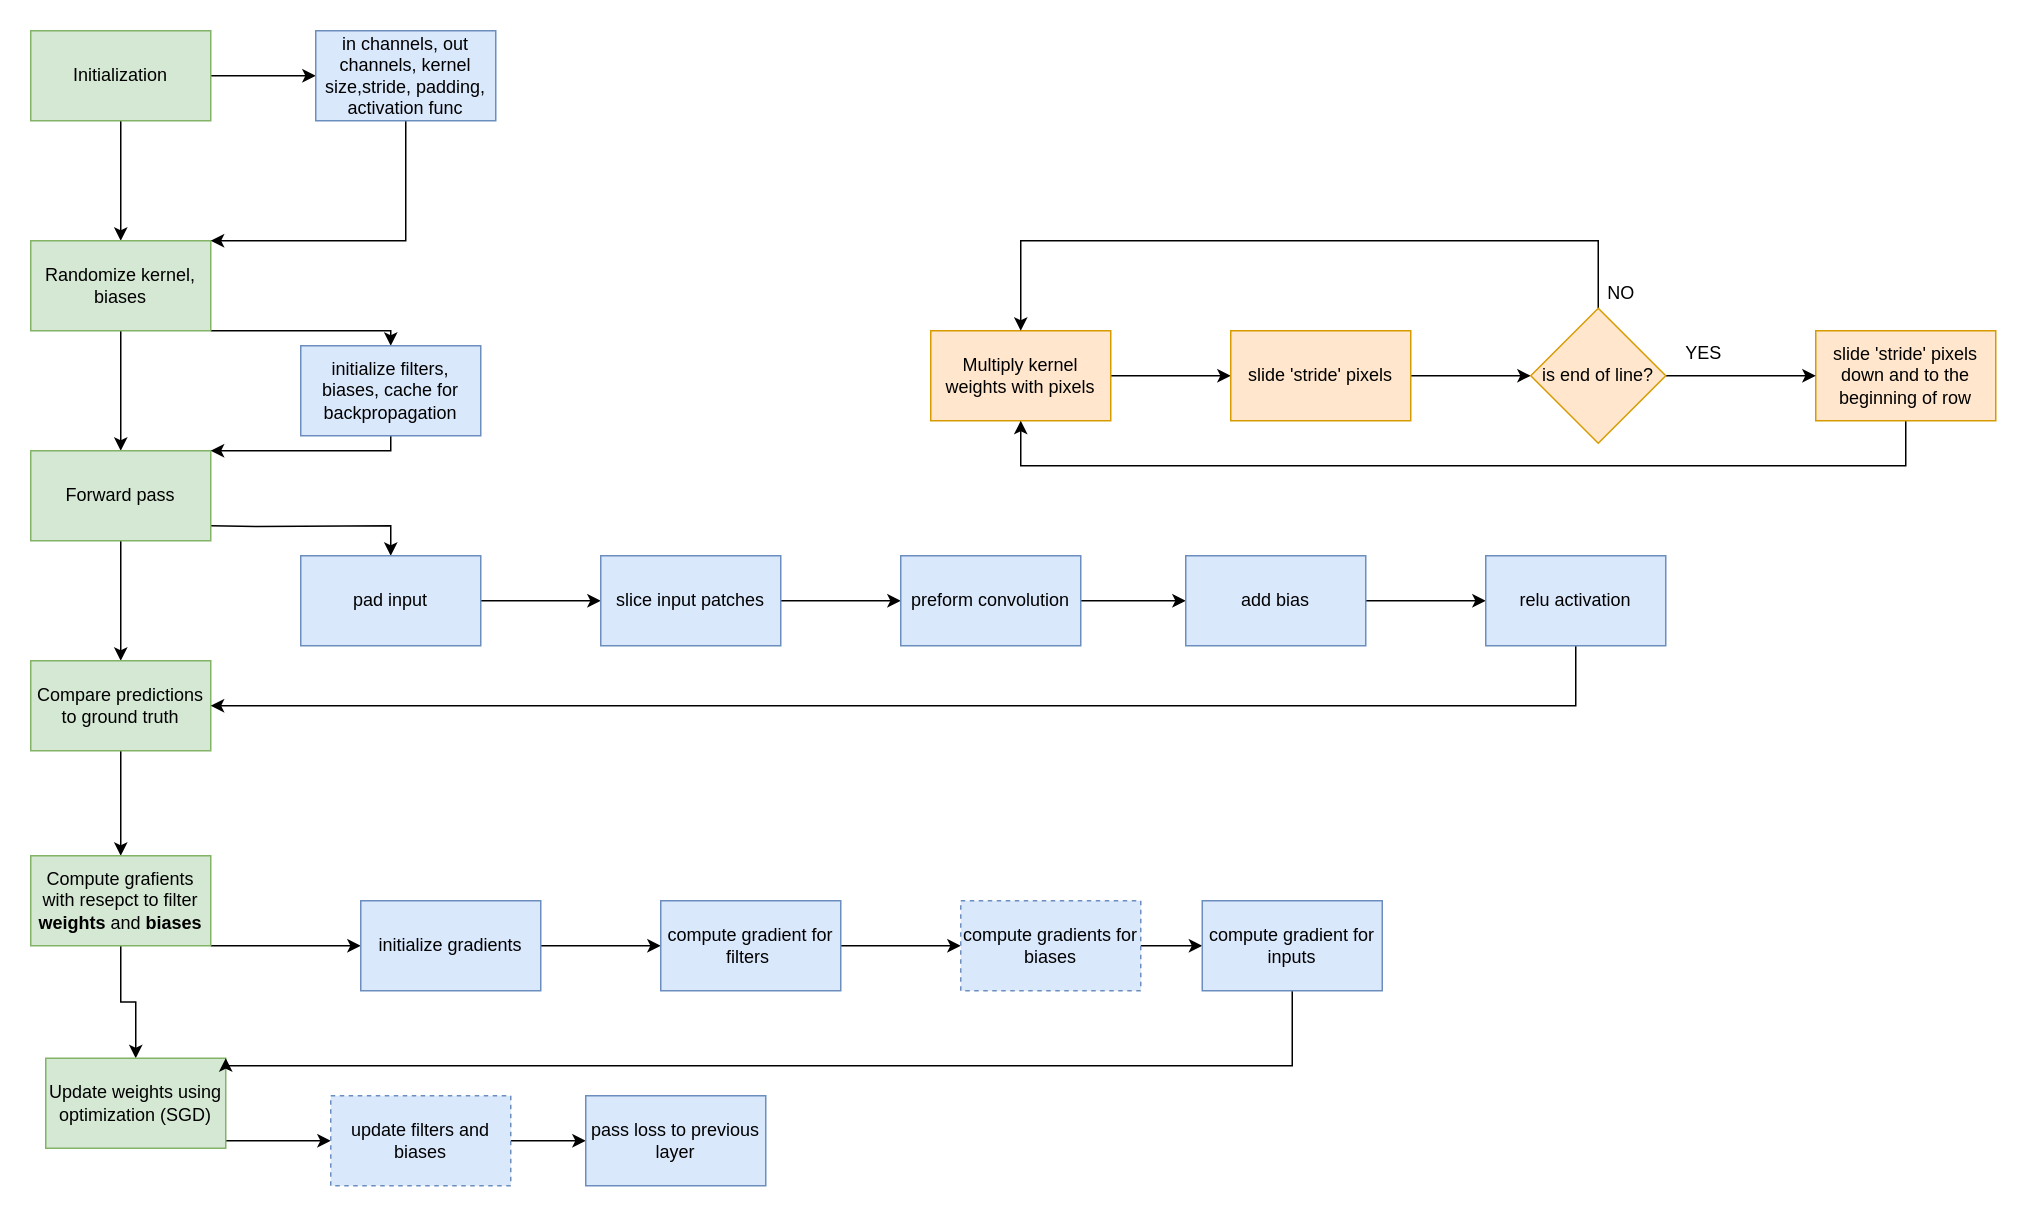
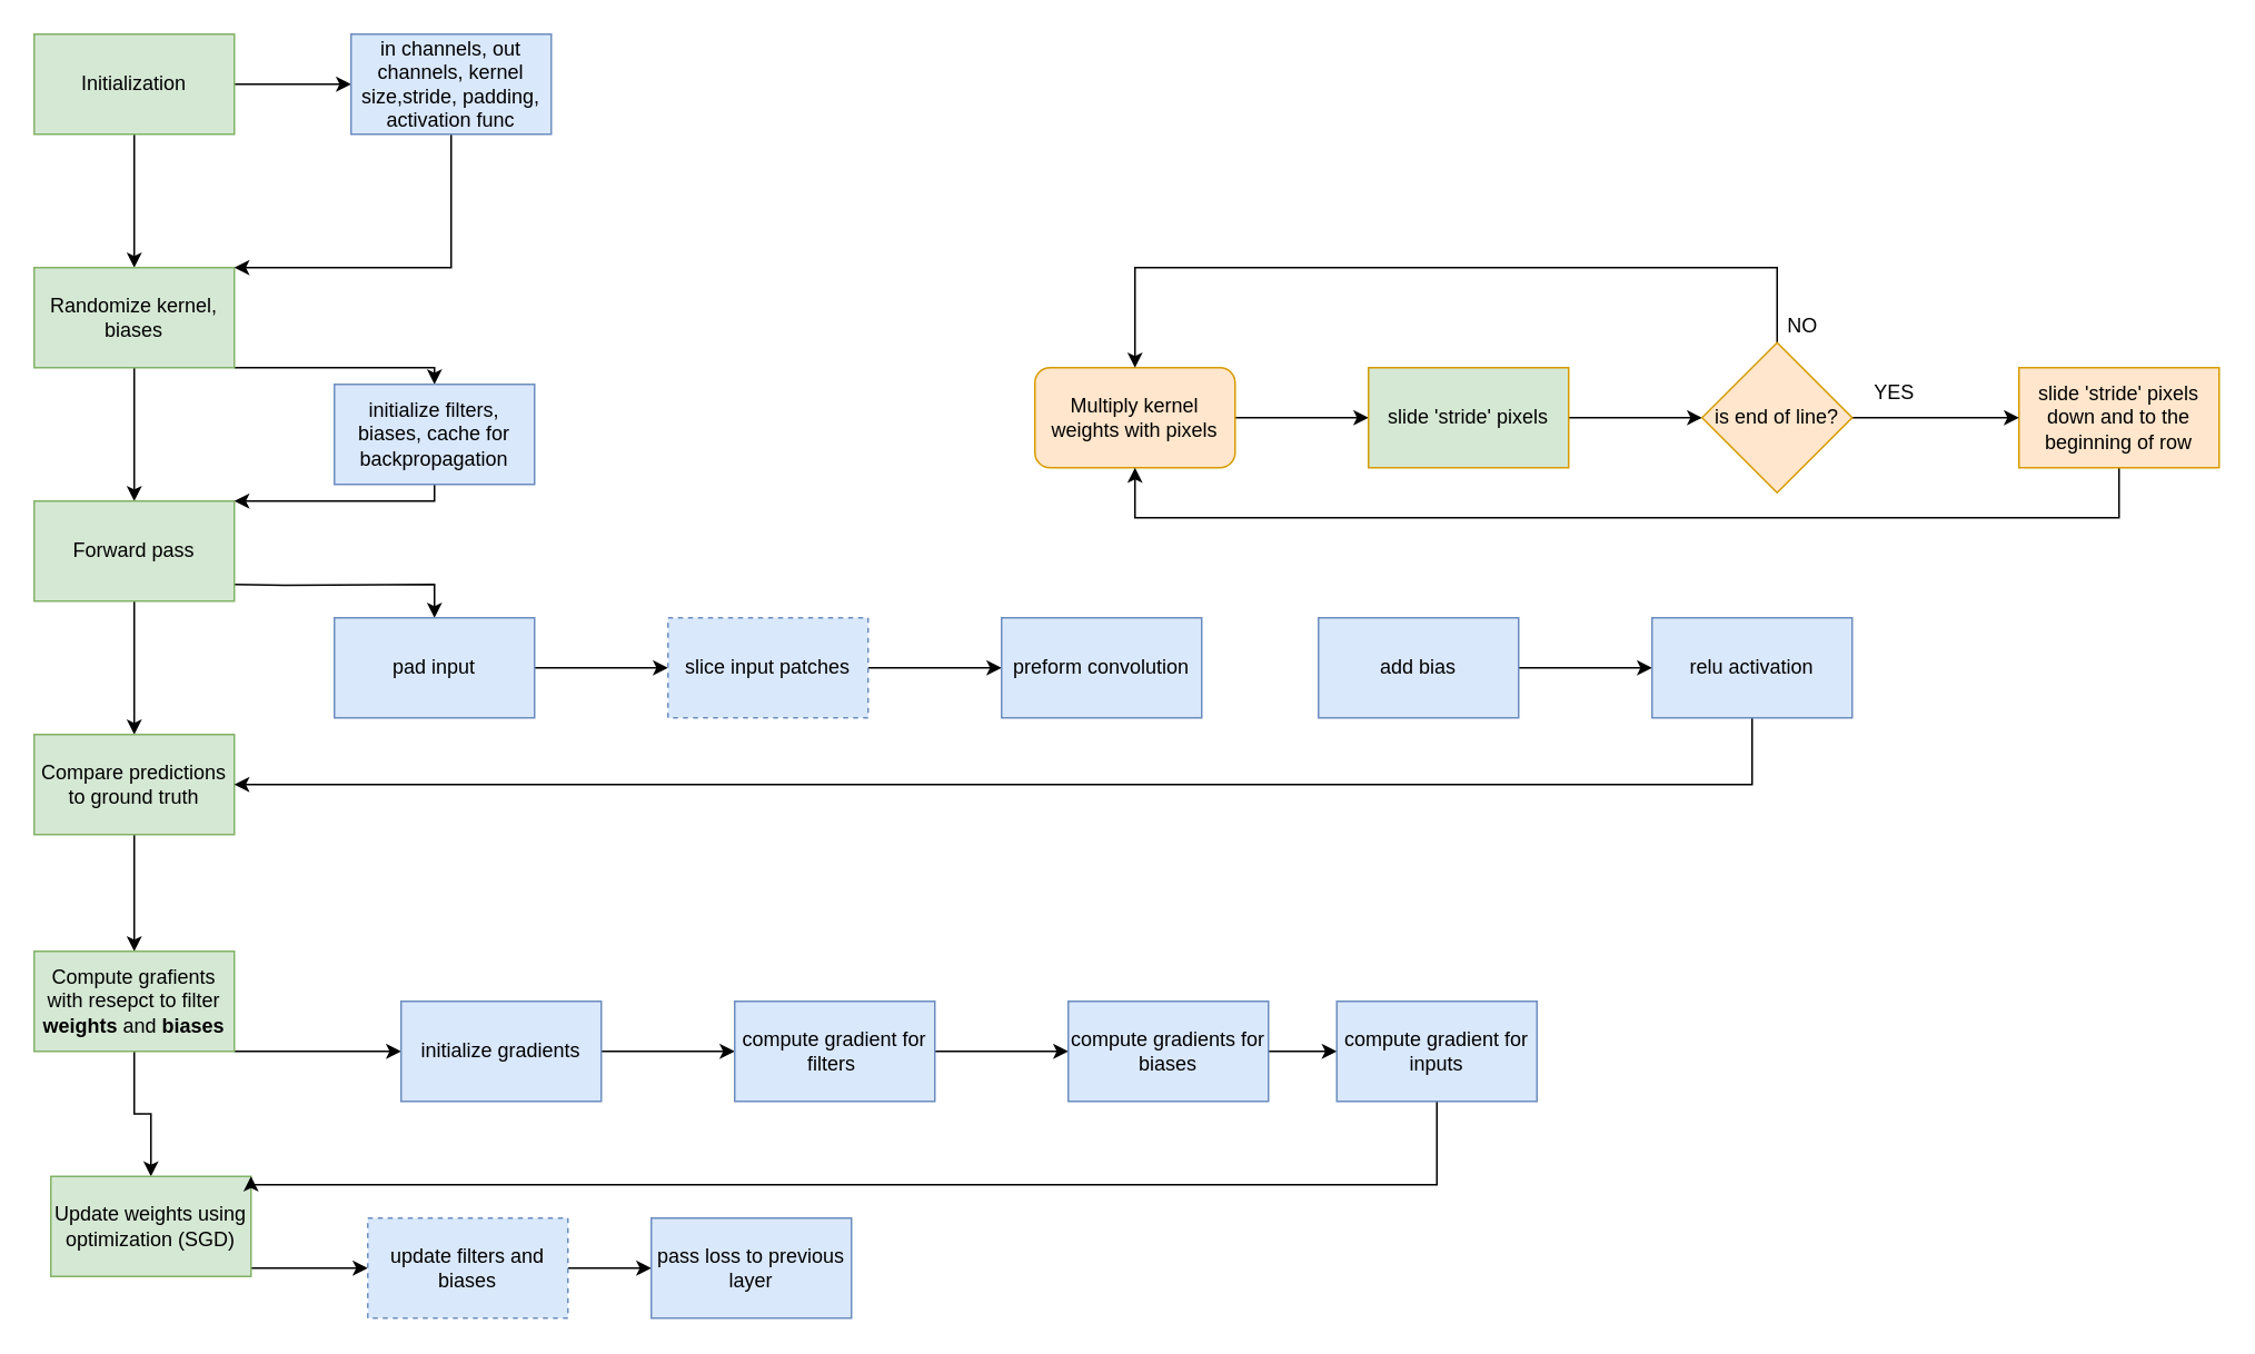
- <mxCell id="42" value="Multiply kernel weights with pixels" style="rounded=0;whiteSpace=wrap;html=1;fillColor=#ffe6cc;strokeColor=#d79b00;" parent="1" vertex="1"><mxGeometry x="620" y="220" width="120" height="60" as="geometry" /></mxCell>
+ <mxCell id="42" value="Multiply kernel weights with pixels" style="whiteSpace=wrap;html=1;fillColor=#ffe6cc;strokeColor=#d79b00;rounded=1;" parent="1" vertex="1"><mxGeometry x="620" y="220" width="120" height="60" as="geometry" /></mxCell>
- <mxCell id="44" value="slide 'stride' pixels" style="whiteSpace=wrap;html=1;fillColor=#ffe6cc;strokeColor=#d79b00;rounded=0;" parent="1" vertex="1"><mxGeometry x="820" y="220" width="120" height="60" as="geometry" /></mxCell>
+ <mxCell id="44" value="slide 'stride' pixels" style="whiteSpace=wrap;html=1;fillColor=#d5e8d4;strokeColor=#d79b00;rounded=0;" parent="1" vertex="1"><mxGeometry x="820" y="220" width="120" height="60" as="geometry" /></mxCell>
- <mxCell id="25" value="slice input patches" style="rounded=0;whiteSpace=wrap;html=1;fillColor=#dae8fc;strokeColor=#6c8ebf;" parent="1" vertex="1"><mxGeometry x="400" y="370" width="120" height="60" as="geometry" /></mxCell>
+ <mxCell id="25" value="slice input patches" style="rounded=0;whiteSpace=wrap;html=1;fillColor=#dae8fc;strokeColor=#6c8ebf;dashed=1;" parent="1" vertex="1"><mxGeometry x="400" y="370" width="120" height="60" as="geometry" /></mxCell>
- <mxCell id="26" value="" style="edgeStyle=orthogonalEdgeStyle;rounded=0;orthogonalLoop=1;jettySize=auto;html=1;" parent="1" source="27" target="29" edge="1"><mxGeometry relative="1" as="geometry" /></mxCell>
- <mxCell id="35" value="compute gradients for biases" style="whiteSpace=wrap;html=1;fillColor=#dae8fc;strokeColor=#6c8ebf;rounded=0;dashed=1;" parent="1" vertex="1"><mxGeometry x="640" y="600" width="120" height="60" as="geometry" /></mxCell>
+ <mxCell id="35" value="compute gradients for biases" style="whiteSpace=wrap;html=1;fillColor=#dae8fc;strokeColor=#6c8ebf;rounded=0;" parent="1" vertex="1"><mxGeometry x="640" y="600" width="120" height="60" as="geometry" /></mxCell>
